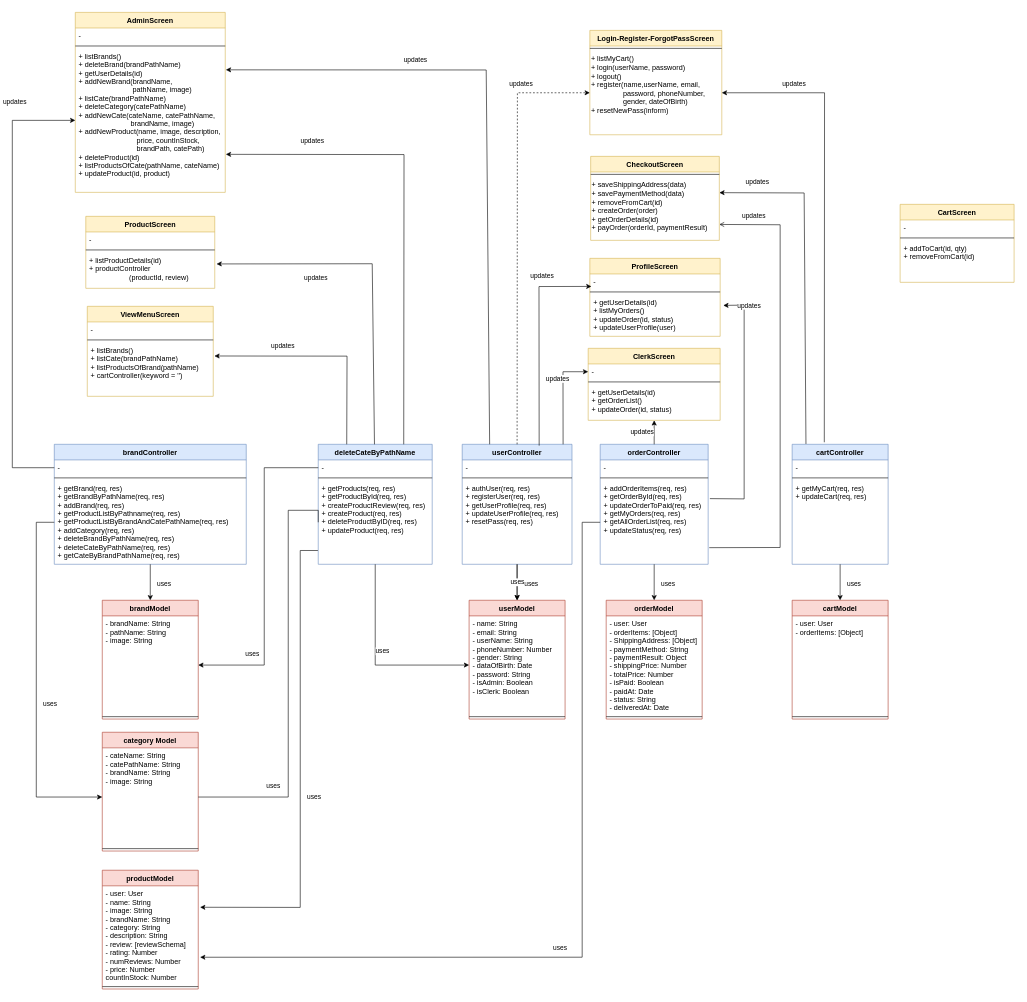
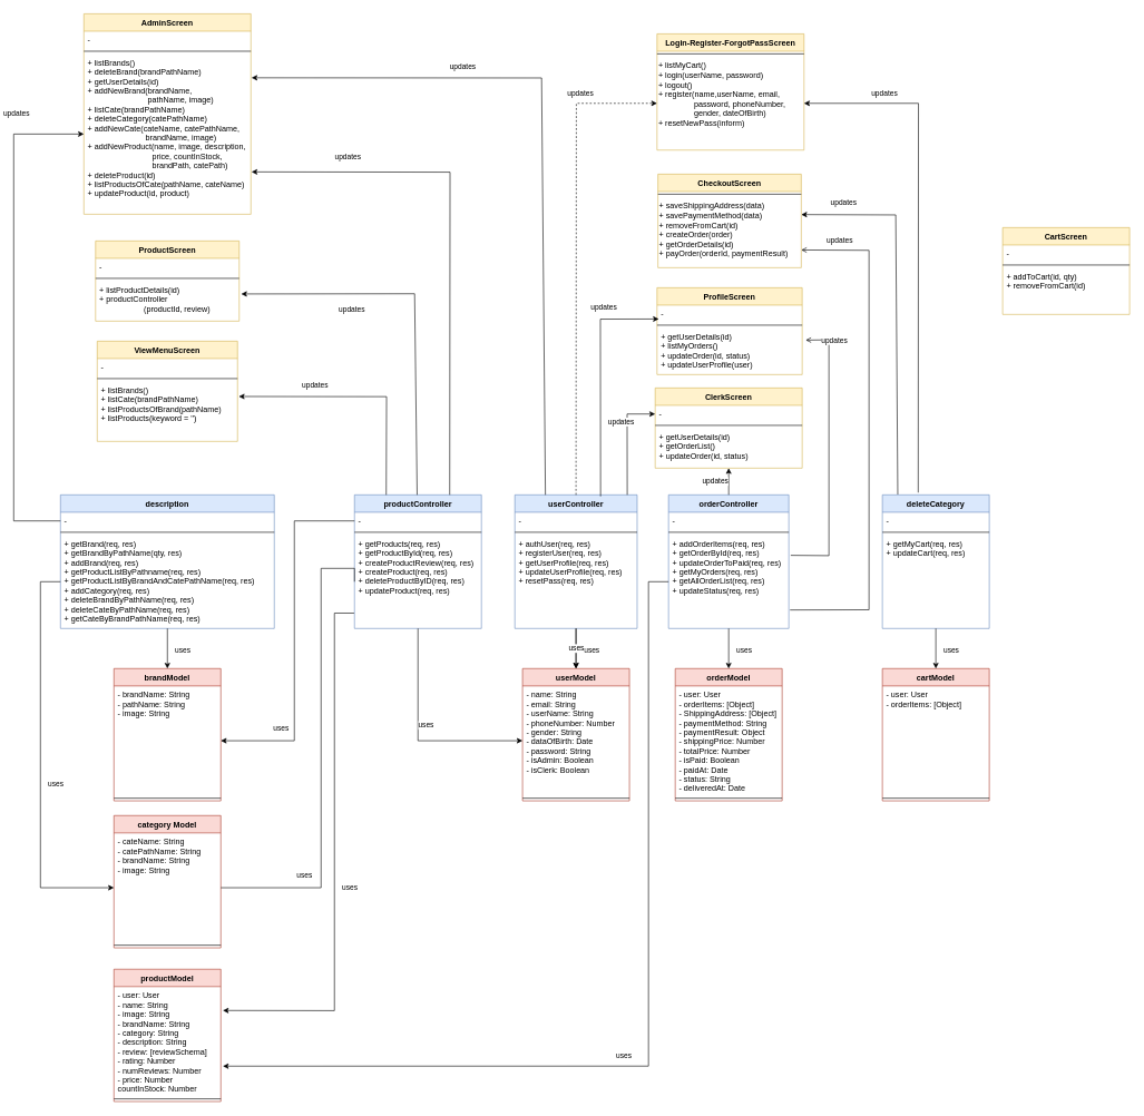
- <mxCell id="91" value="updates" style="endArrow=classic;html=1;rounded=0;exitX=1.016;exitY=0.218;exitDx=0;exitDy=0;entryX=1.024;entryY=0.263;entryDx=0;entryDy=0;entryPerimeter=0;exitPerimeter=0;" edge="1" parent="1" source="17" target="54"><mxGeometry x="0.826" y="-8" width="50" height="50" relative="1" as="geometry"><mxPoint x="1450" y="750" as="sourcePoint" /><mxPoint x="1506.04" y="467" as="targetPoint" /><mxPoint as="offset" /><Array as="points"><mxPoint x="1240" y="831" /><mxPoint x="1240" y="508" /></Array></mxGeometry></mxCell>
+ <mxCell id="91" value="updates" style="endArrow=open;html=1;rounded=0;exitX=1.016;exitY=0.218;exitDx=0;exitDy=0;entryX=1.024;entryY=0.263;entryDx=0;entryDy=0;entryPerimeter=0;exitPerimeter=0;" edge="1" parent="1" source="17" target="54"><mxGeometry x="0.826" y="-8" width="50" height="50" relative="1" as="geometry"><mxPoint x="1450" y="750" as="sourcePoint" /><mxPoint x="1506.04" y="467" as="targetPoint" /><mxPoint as="offset" /><Array as="points"><mxPoint x="1240" y="831" /><mxPoint x="1240" y="508" /></Array></mxGeometry></mxCell>
- <mxCell id="62" value="+ listBrands()&#10;+ listCate(brandPathName)&#10;+ listProductsOfBrand(pathName)&#10;+ cartController(keyword = '')" style="text;strokeColor=none;fillColor=none;align=left;verticalAlign=top;spacingLeft=4;spacingRight=4;overflow=hidden;rotatable=0;points=[[0,0.5],[1,0.5]];portConstraint=eastwest;" vertex="1" parent="59"><mxGeometry y="60" width="210" height="90" as="geometry" /></mxCell>
+ <mxCell id="62" value="+ listBrands()&#10;+ listCate(brandPathName)&#10;+ listProductsOfBrand(pathName)&#10;+ listProducts(keyword = '')" style="text;strokeColor=none;fillColor=none;align=left;verticalAlign=top;spacingLeft=4;spacingRight=4;overflow=hidden;rotatable=0;points=[[0,0.5],[1,0.5]];portConstraint=eastwest;" vertex="1" parent="59"><mxGeometry y="60" width="210" height="90" as="geometry" /></mxCell>
- <mxCell id="10" value="brandController" style="swimlane;fontStyle=1;align=center;verticalAlign=top;childLayout=stackLayout;horizontal=1;startSize=26;horizontalStack=0;resizeParent=1;resizeParentMax=0;resizeLast=0;collapsible=1;marginBottom=0;fillColor=#dae8fc;strokeColor=#6c8ebf;" vertex="1" parent="1"><mxGeometry x="90" y="740" width="320" height="200" as="geometry" /></mxCell>
+ <mxCell id="10" value="description" style="swimlane;fontStyle=1;align=center;verticalAlign=top;childLayout=stackLayout;horizontal=1;startSize=26;horizontalStack=0;resizeParent=1;resizeParentMax=0;resizeLast=0;collapsible=1;marginBottom=0;fillColor=#dae8fc;strokeColor=#6c8ebf;" vertex="1" parent="1"><mxGeometry x="90" y="740" width="320" height="200" as="geometry" /></mxCell>
- <mxCell id="18" value="deleteCateByPathName" style="swimlane;fontStyle=1;align=center;verticalAlign=top;childLayout=stackLayout;horizontal=1;startSize=26;horizontalStack=0;resizeParent=1;resizeParentMax=0;resizeLast=0;collapsible=1;marginBottom=0;fillColor=#dae8fc;strokeColor=#6c8ebf;" vertex="1" parent="1"><mxGeometry x="530" y="740" width="190" height="200" as="geometry" /></mxCell>
+ <mxCell id="18" value="productController" style="swimlane;fontStyle=1;align=center;verticalAlign=top;childLayout=stackLayout;horizontal=1;startSize=26;horizontalStack=0;resizeParent=1;resizeParentMax=0;resizeLast=0;collapsible=1;marginBottom=0;fillColor=#dae8fc;strokeColor=#6c8ebf;" vertex="1" parent="1"><mxGeometry x="530" y="740" width="190" height="200" as="geometry" /></mxCell>
- <mxCell id="2" value="cartController" style="swimlane;fontStyle=1;align=center;verticalAlign=top;childLayout=stackLayout;horizontal=1;startSize=26;horizontalStack=0;resizeParent=1;resizeParentMax=0;resizeLast=0;collapsible=1;marginBottom=0;fillColor=#dae8fc;strokeColor=#6c8ebf;" vertex="1" parent="1"><mxGeometry x="1320" y="740" width="160" height="200" as="geometry" /></mxCell>
+ <mxCell id="2" value="deleteCategory" style="swimlane;fontStyle=1;align=center;verticalAlign=top;childLayout=stackLayout;horizontal=1;startSize=26;horizontalStack=0;resizeParent=1;resizeParentMax=0;resizeLast=0;collapsible=1;marginBottom=0;fillColor=#dae8fc;strokeColor=#6c8ebf;" vertex="1" parent="1"><mxGeometry x="1320" y="740" width="160" height="200" as="geometry" /></mxCell>
- <mxCell id="13" value="+ getBrand(req, res)&#10;+ getBrandByPathName(req, res)&#10;+ addBrand(req, res)&#10;+ getProductListByPathname(req, res)&#10;+ getProductListByBrandAndCatePathName(req, res)&#10;+ addCategory(req, res)&#10;+ deleteBrandByPathName(req, res)&#10;+ deleteCateByPathName(req, res)&#10;+ getCateByBrandPathName(req, res)" style="text;strokeColor=none;fillColor=none;align=left;verticalAlign=top;spacingLeft=4;spacingRight=4;overflow=hidden;rotatable=0;points=[[0,0.5],[1,0.5]];portConstraint=eastwest;" vertex="1" parent="10"><mxGeometry y="60" width="320" height="140" as="geometry" /></mxCell>
+ <mxCell id="13" value="+ getBrand(req, res)&#10;+ getBrandByPathName(qty, res)&#10;+ addBrand(req, res)&#10;+ getProductListByPathname(req, res)&#10;+ getProductListByBrandAndCatePathName(req, res)&#10;+ addCategory(req, res)&#10;+ deleteBrandByPathName(req, res)&#10;+ deleteCateByPathName(req, res)&#10;+ getCateByBrandPathName(req, res)" style="text;strokeColor=none;fillColor=none;align=left;verticalAlign=top;spacingLeft=4;spacingRight=4;overflow=hidden;rotatable=0;points=[[0,0.5],[1,0.5]];portConstraint=eastwest;" vertex="1" parent="10"><mxGeometry y="60" width="320" height="140" as="geometry" /></mxCell>
